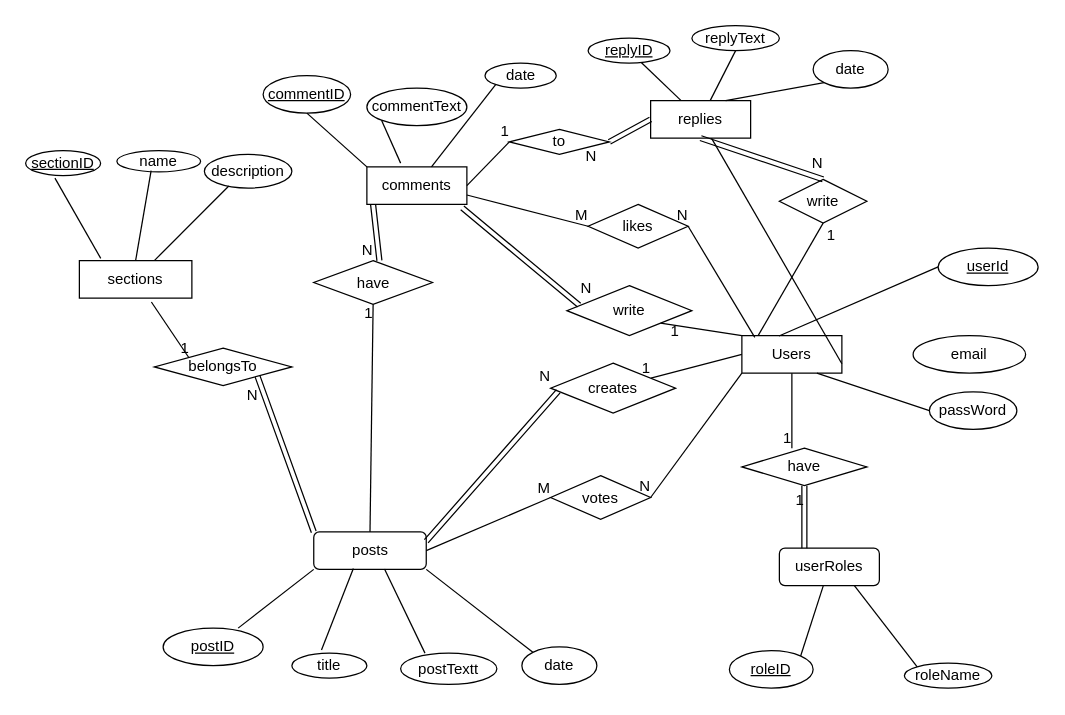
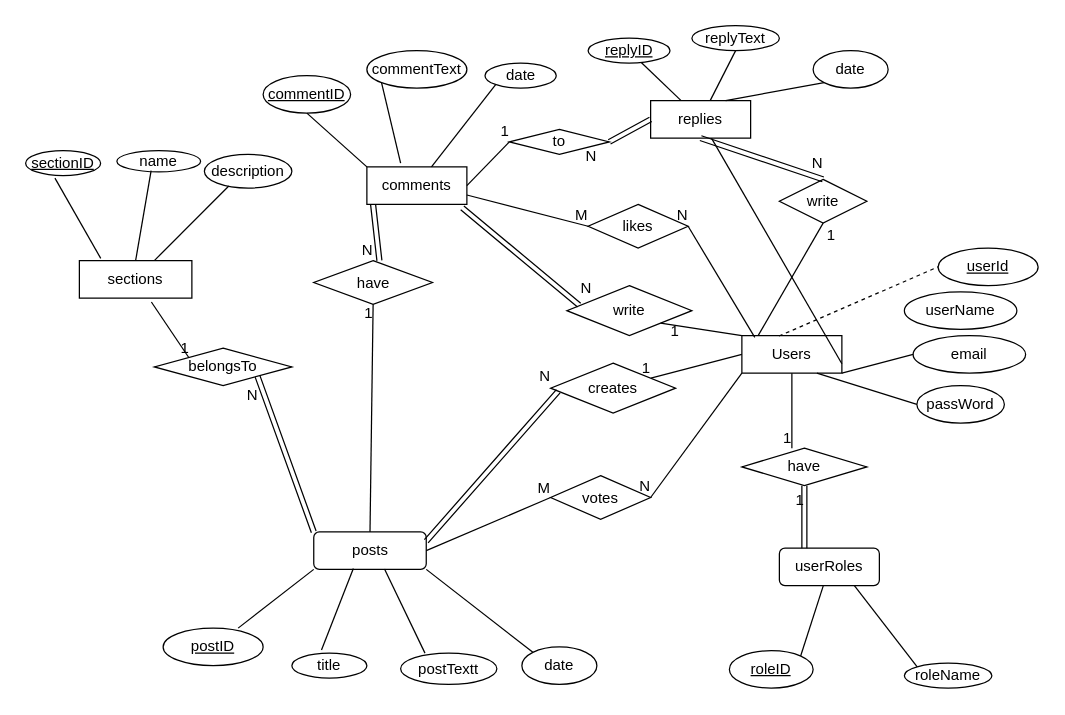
- <mxCell id="65" value="commentText" style="ellipse;whiteSpace=wrap;html=1;align=center;" parent="1" vertex="1"><mxGeometry x="293" y="70" width="80" height="30" as="geometry" /></mxCell>
+ <mxCell id="65" value="commentText" style="ellipse;whiteSpace=wrap;html=1;align=center;" parent="1" vertex="1"><mxGeometry x="293" y="40" width="80" height="30" as="geometry" /></mxCell>
- <mxCell id="3" value="" style="endArrow=none;html=1;rounded=0;entryX=0;entryY=0.5;entryDx=0;entryDy=0;exitX=0.371;exitY=0.011;exitDx=0;exitDy=0;exitPerimeter=0;" parent="1" source="2" target="48" edge="1"><mxGeometry relative="1" as="geometry"><mxPoint x="213" y="338" as="sourcePoint" /><mxPoint x="746.84" y="218.57" as="targetPoint" /></mxGeometry></mxCell>
+ <mxCell id="3" value="" style="endArrow=none;html=1;rounded=0;entryX=0;entryY=0.5;entryDx=0;entryDy=0;exitX=0.371;exitY=0.011;exitDx=0;exitDy=0;exitPerimeter=0;dashed=1;" parent="1" source="2" target="48" edge="1"><mxGeometry relative="1" as="geometry"><mxPoint x="213" y="338" as="sourcePoint" /><mxPoint x="746.84" y="218.57" as="targetPoint" /></mxGeometry></mxCell>
+ <mxCell id="4" value="userName" style="ellipse;whiteSpace=wrap;html=1;align=center;" parent="1" vertex="1"><mxGeometry x="723" y="233" width="90" height="30" as="geometry" /></mxCell>
+ <mxCell id="7" value="" style="endArrow=none;html=1;rounded=0;exitX=0;exitY=0.5;exitDx=0;exitDy=0;entryX=1;entryY=1;entryDx=0;entryDy=0;" parent="1" source="5" target="2" edge="1"><mxGeometry relative="1" as="geometry"><mxPoint x="213" y="338" as="sourcePoint" /><mxPoint x="373" y="338" as="targetPoint" /></mxGeometry></mxCell>
- <mxCell id="79" value="passWord" style="ellipse;whiteSpace=wrap;html=1;align=center;" parent="1" vertex="1"><mxGeometry x="743" y="313" width="70" height="30" as="geometry" /></mxCell>
+ <mxCell id="79" value="passWord" style="ellipse;whiteSpace=wrap;html=1;align=center;" parent="1" vertex="1"><mxGeometry x="733" y="308" width="70" height="30" as="geometry" /></mxCell>
